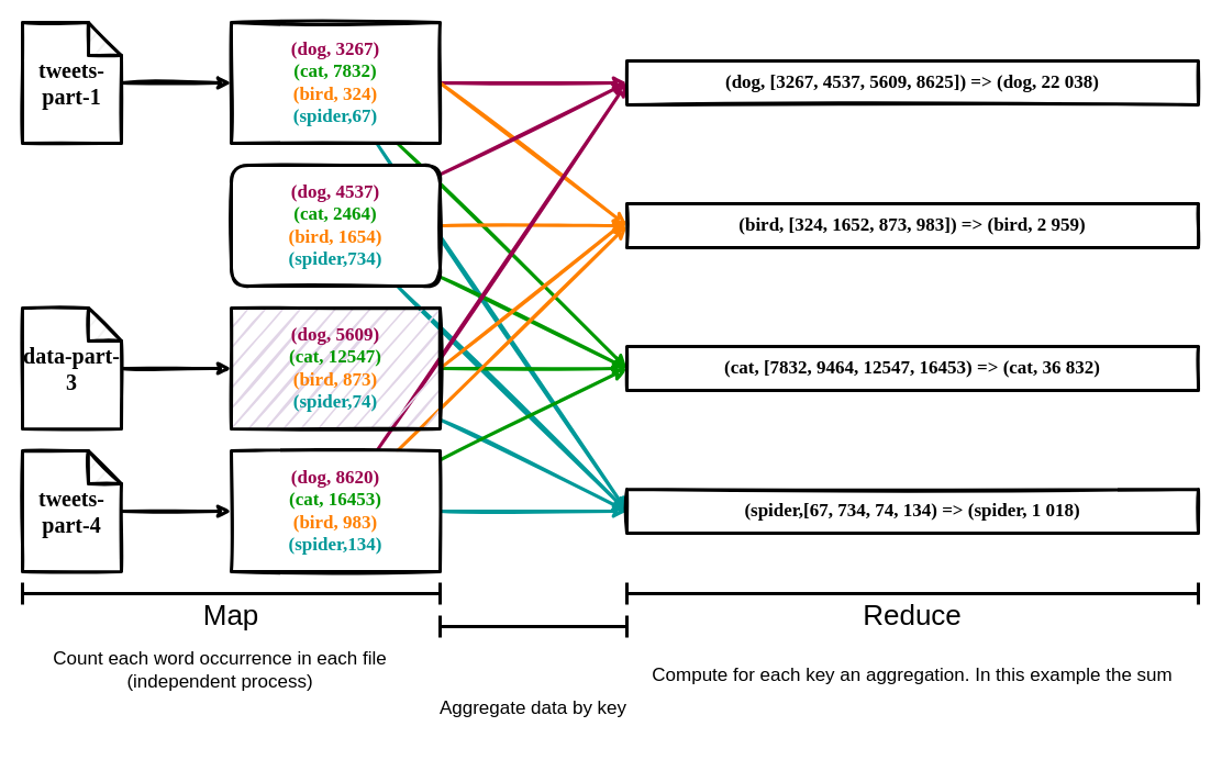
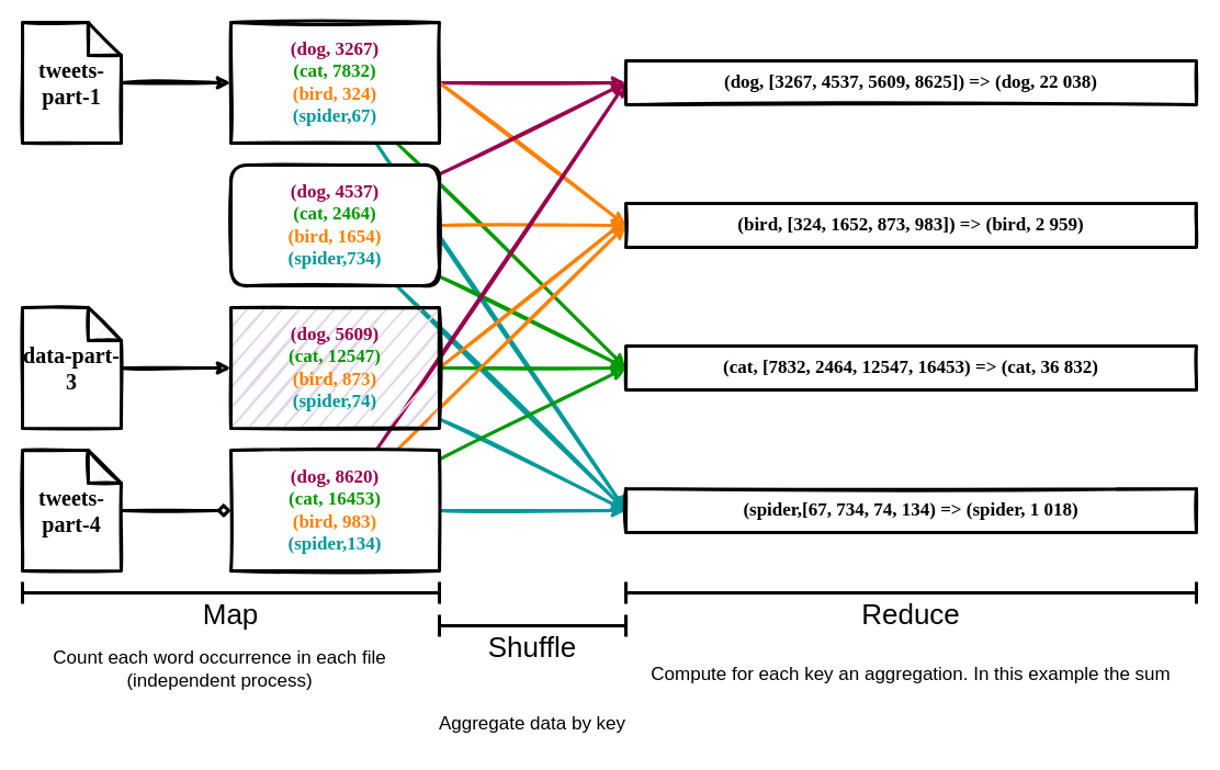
- <mxCell id="26" value="&lt;font face=&quot;Lucida Console&quot;&gt;&lt;b style=&quot;font-size: 17px&quot;&gt;(cat, [7832, 9464, 12547, 16453) =&amp;gt; (cat, &lt;/b&gt;&lt;span style=&quot;font-size: 17px&quot;&gt;&lt;b&gt;36 832)&lt;/b&gt;&lt;/span&gt;&lt;br&gt;&lt;/font&gt;" style="rounded=0;whiteSpace=wrap;html=1;sketch=1;strokeWidth=3;" vertex="1" parent="1"><mxGeometry x="570" y="315" width="520" height="40" as="geometry" /></mxCell>
+ <mxCell id="26" value="&lt;font face=&quot;Lucida Console&quot;&gt;&lt;b style=&quot;font-size: 17px&quot;&gt;(cat, [7832, 2464, 12547, 16453) =&amp;gt; (cat, &lt;/b&gt;&lt;span style=&quot;font-size: 17px&quot;&gt;&lt;b&gt;36 832)&lt;/b&gt;&lt;/span&gt;&lt;br&gt;&lt;/font&gt;" style="rounded=0;whiteSpace=wrap;html=1;sketch=1;strokeWidth=3;" vertex="1" parent="1"><mxGeometry x="570" y="315" width="520" height="40" as="geometry" /></mxCell>
- <mxCell id="4" style="edgeStyle=orthogonalEdgeStyle;rounded=0;sketch=1;orthogonalLoop=1;jettySize=auto;html=1;strokeWidth=3;" edge="1" parent="1" source="5" target="39"><mxGeometry relative="1" as="geometry" /></mxCell>
+ <mxCell id="4" style="edgeStyle=orthogonalEdgeStyle;rounded=0;sketch=1;orthogonalLoop=1;jettySize=auto;html=1;strokeWidth=3;endArrow=diamond;" edge="1" parent="1" source="5" target="39"><mxGeometry relative="1" as="geometry" /></mxCell>
+ <mxCell id="32" value="&lt;font style=&quot;font-size: 26px&quot;&gt;Shuffle&lt;/font&gt;" style="text;html=1;strokeColor=none;fillColor=none;align=center;verticalAlign=middle;whiteSpace=wrap;rounded=0;sketch=1;" vertex="1" parent="1"><mxGeometry x="430" y="580" width="110" height="20" as="geometry" /></mxCell>
- <mxCell id="34" value="&lt;font style=&quot;font-size: 17px&quot;&gt;Aggregate data by key&lt;br&gt;&lt;/font&gt;" style="text;html=1;strokeColor=none;fillColor=none;align=center;verticalAlign=middle;whiteSpace=wrap;rounded=0;sketch=1;" vertex="1" parent="1"><mxGeometry x="390" y="610" width="190" height="70" as="geometry" /></mxCell>
+ <mxCell id="34" value="&lt;font style=&quot;font-size: 17px&quot;&gt;Aggregate data by key&lt;br&gt;&lt;/font&gt;" style="text;html=1;strokeColor=none;fillColor=none;align=center;verticalAlign=middle;whiteSpace=wrap;rounded=0;sketch=1;" vertex="1" parent="1"><mxGeometry x="390" y="625" width="190" height="70" as="geometry" /></mxCell>
